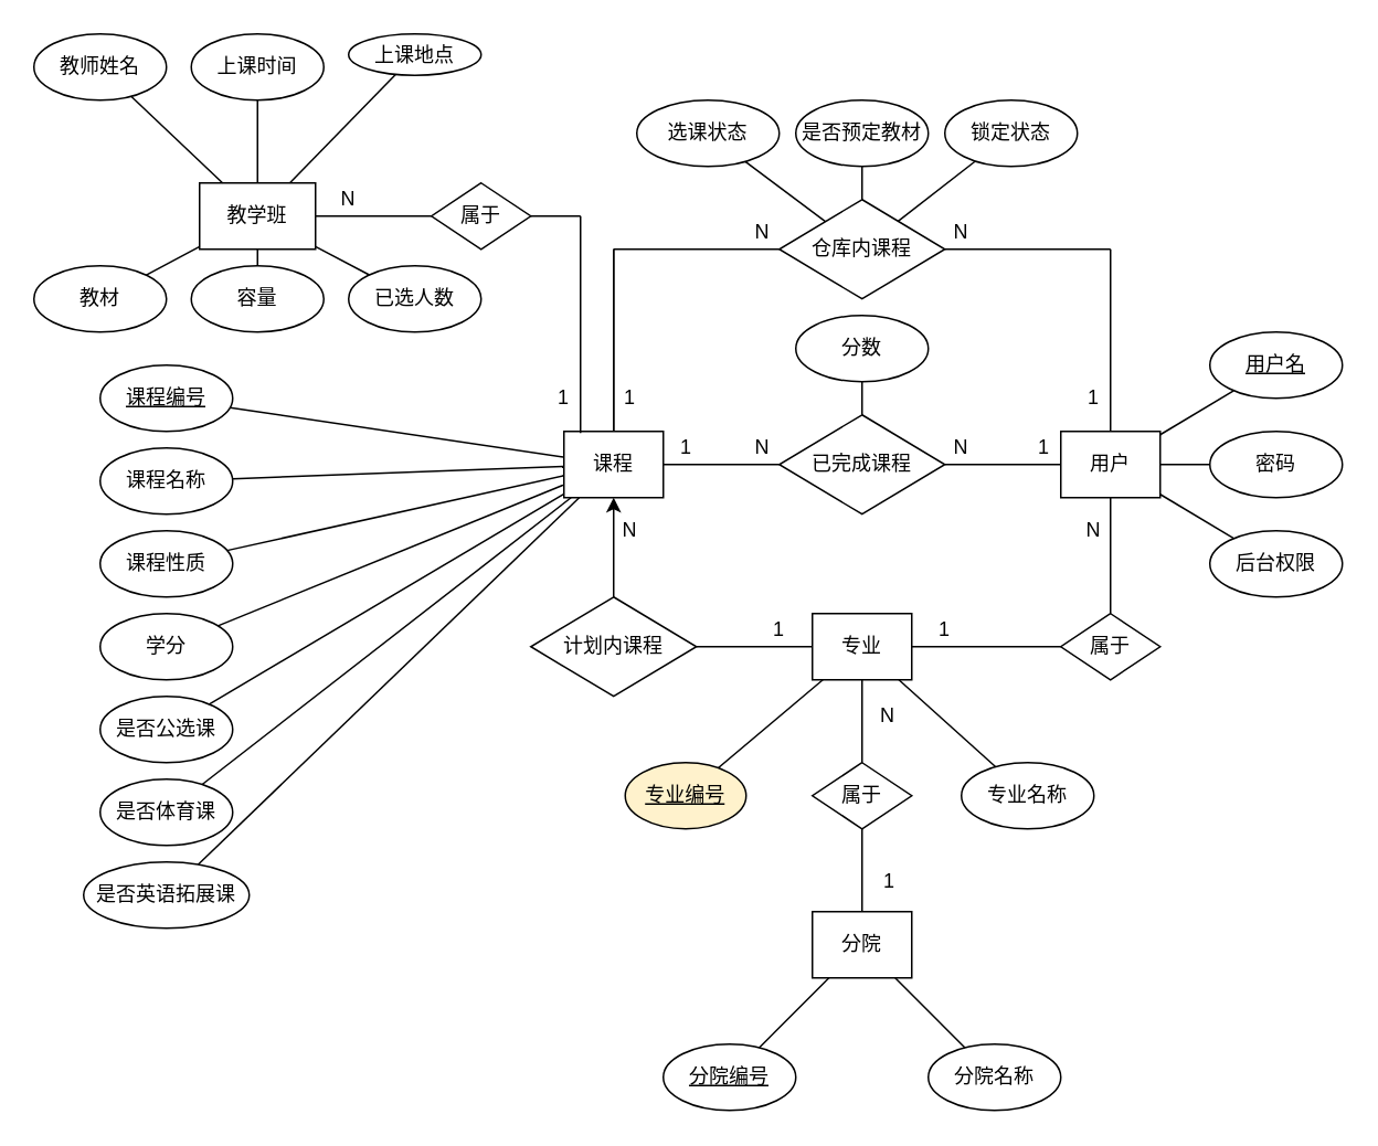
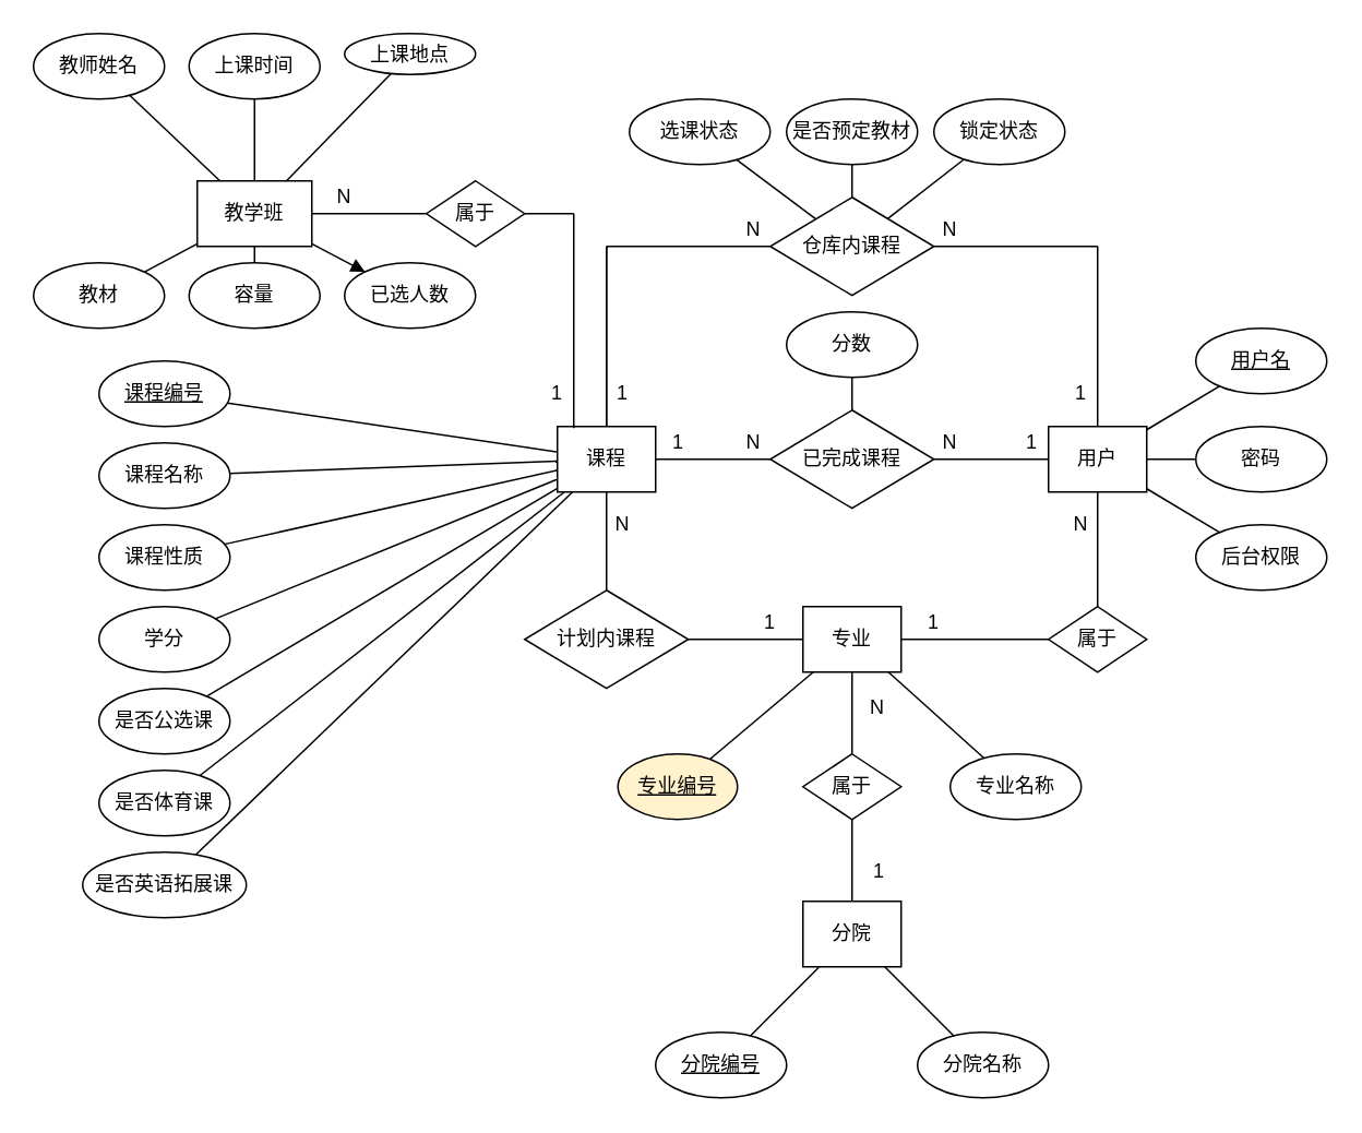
- <mxCell id="89" value="" style="endArrow=none;html=1;rounded=0;" parent="1" source="4" target="85" edge="1"><mxGeometry relative="1" as="geometry"><mxPoint x="370" y="240" as="sourcePoint" /><mxPoint x="530" y="240" as="targetPoint" /></mxGeometry></mxCell>
+ <mxCell id="89" value="" style="endArrow=block;html=1;rounded=0;" parent="1" source="4" target="85" edge="1"><mxGeometry relative="1" as="geometry"><mxPoint x="370" y="240" as="sourcePoint" /><mxPoint x="530" y="240" as="targetPoint" /></mxGeometry></mxCell>
- <mxCell id="26" value="" style="endArrow=classic;html=1;rounded=0;" parent="1" source="11" target="3" edge="1"><mxGeometry relative="1" as="geometry"><mxPoint x="370" y="410" as="sourcePoint" /><mxPoint x="530" y="410" as="targetPoint" /></mxGeometry></mxCell>
+ <mxCell id="26" value="" style="endArrow=none;html=1;rounded=0;" parent="1" source="11" target="3" edge="1"><mxGeometry relative="1" as="geometry"><mxPoint x="370" y="410" as="sourcePoint" /><mxPoint x="530" y="410" as="targetPoint" /></mxGeometry></mxCell>
